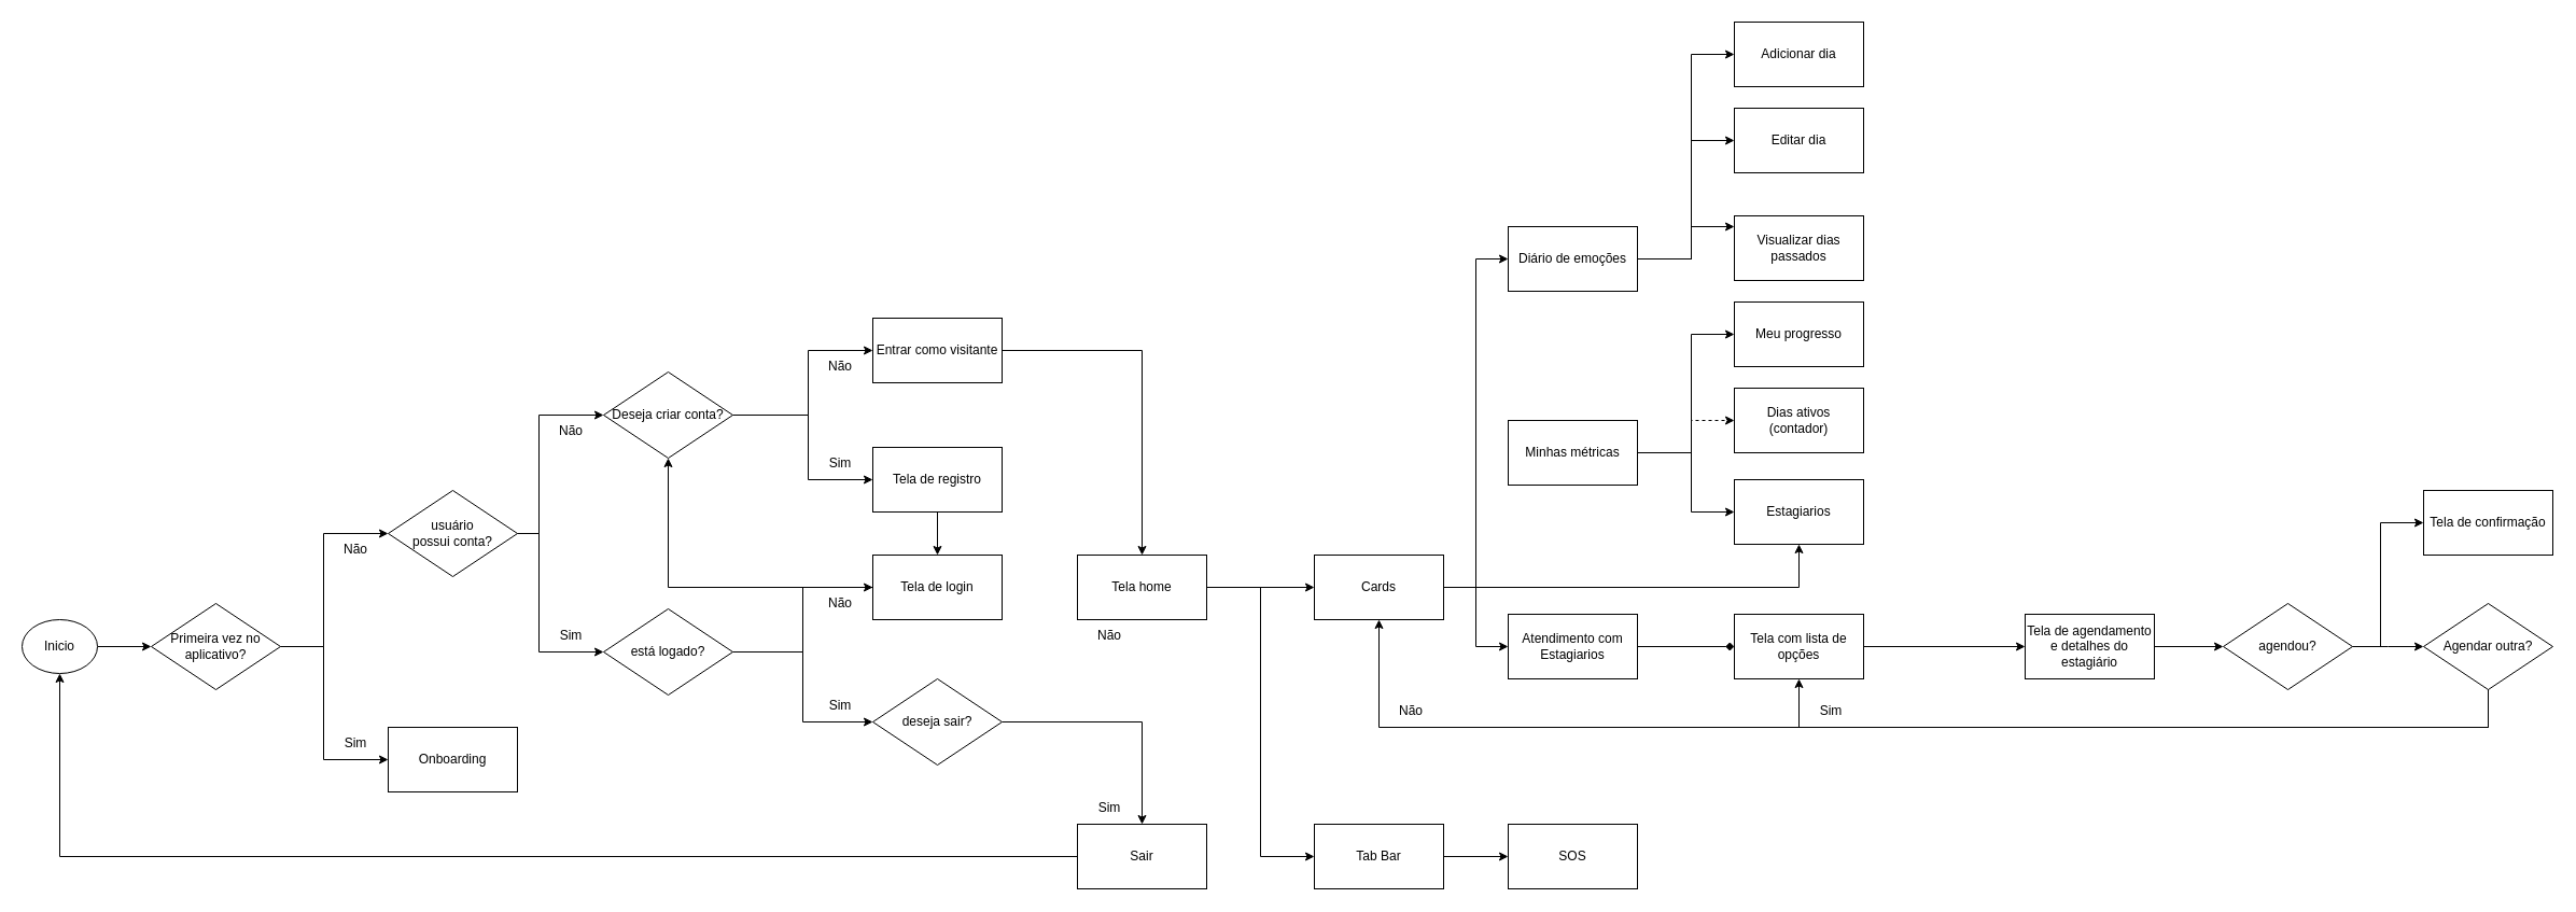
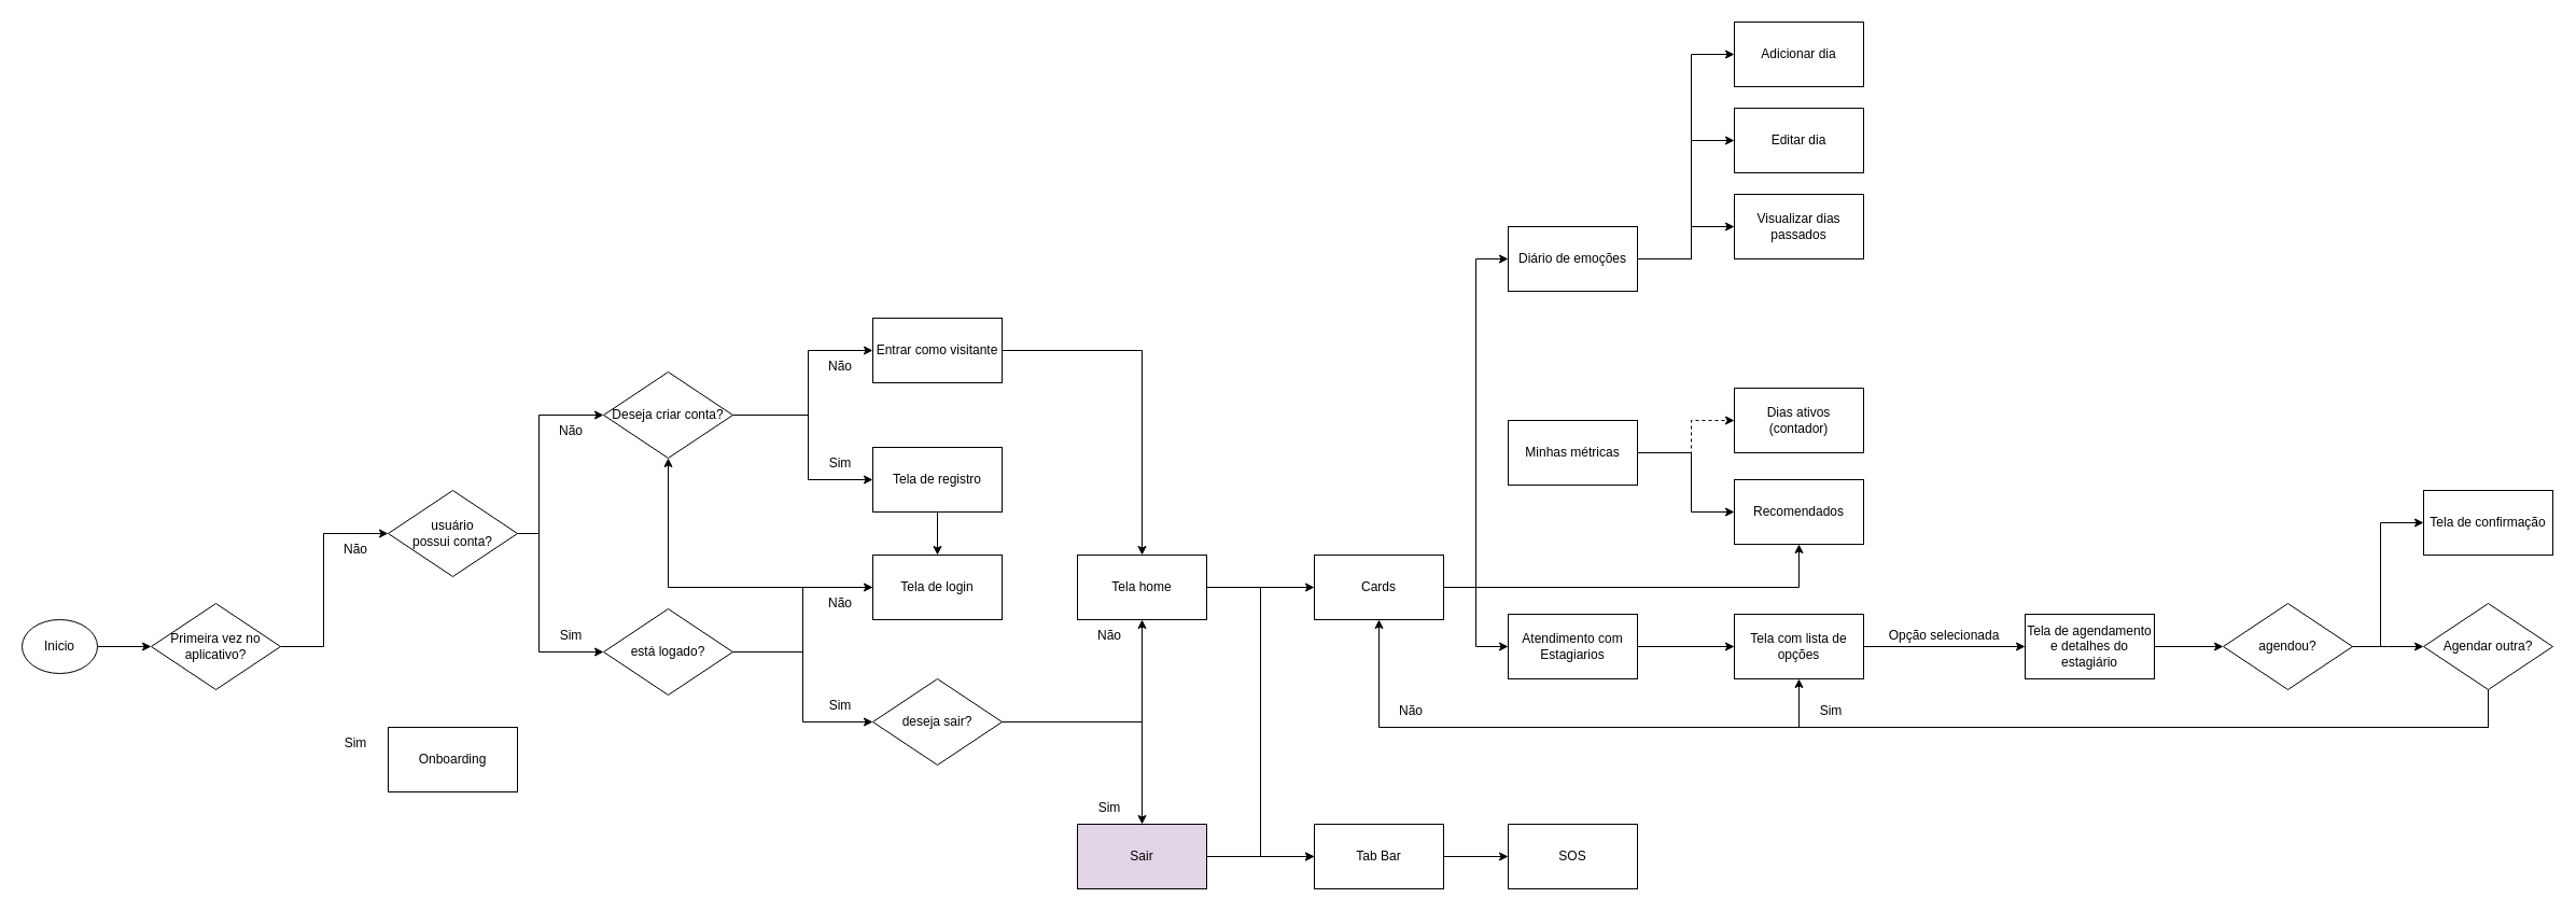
- <mxCell id="55" value="Visualizar dias passados" style="rounded=0;whiteSpace=wrap;html=1;" vertex="1" parent="1"><mxGeometry x="1610" y="200" width="120" height="60" as="geometry" /></mxCell>
+ <mxCell id="55" value="Visualizar dias passados" style="rounded=0;whiteSpace=wrap;html=1;" vertex="1" parent="1"><mxGeometry x="1610" y="180" width="120" height="60" as="geometry" /></mxCell>
- <mxCell id="58" value="Meu progresso" style="rounded=0;whiteSpace=wrap;html=1;" vertex="1" parent="1"><mxGeometry x="1610" y="280" width="120" height="60" as="geometry" /></mxCell>
- <mxCell id="52" style="edgeStyle=orthogonalEdgeStyle;rounded=0;orthogonalLoop=1;jettySize=auto;html=1;entryX=0;entryY=0.5;entryDx=0;entryDy=0;" edge="1" parent="1" source="53" target="58"><mxGeometry relative="1" as="geometry"><Array as="points"><mxPoint x="1570" y="420" /><mxPoint x="1570" y="310" /></Array></mxGeometry></mxCell>
- <mxCell id="59" value="Estagiarios" style="rounded=0;whiteSpace=wrap;html=1;" vertex="1" parent="1"><mxGeometry x="1610" y="445" width="120" height="60" as="geometry" /></mxCell>
+ <mxCell id="59" value="Recomendados" style="rounded=0;whiteSpace=wrap;html=1;" vertex="1" parent="1"><mxGeometry x="1610" y="445" width="120" height="60" as="geometry" /></mxCell>
+ <mxCell id="65" value="Opção selecionada" style="text;html=1;strokeColor=none;fillColor=none;align=center;verticalAlign=middle;whiteSpace=wrap;rounded=0;" vertex="1" parent="1"><mxGeometry x="1750" y="575" width="110" height="30" as="geometry" /></mxCell>
- <mxCell id="48" style="edgeStyle=orthogonalEdgeStyle;rounded=0;orthogonalLoop=1;jettySize=auto;html=1;entryX=0;entryY=0.5;entryDx=0;entryDy=0;endArrow=diamond;" edge="1" parent="1" source="49" target="62"><mxGeometry relative="1" as="geometry" /></mxCell>
+ <mxCell id="48" style="edgeStyle=orthogonalEdgeStyle;rounded=0;orthogonalLoop=1;jettySize=auto;html=1;entryX=0;entryY=0.5;entryDx=0;entryDy=0;" edge="1" parent="1" source="49" target="62"><mxGeometry relative="1" as="geometry" /></mxCell>
+ <mxCell id="29" style="edgeStyle=orthogonalEdgeStyle;rounded=0;orthogonalLoop=1;jettySize=auto;html=1;entryX=0.5;entryY=1;entryDx=0;entryDy=0;" parent="1" source="31" target="22" edge="1"><mxGeometry relative="1" as="geometry" /></mxCell>
- <mxCell id="36" style="edgeStyle=orthogonalEdgeStyle;rounded=0;orthogonalLoop=1;jettySize=auto;html=1;entryX=0;entryY=0.5;entryDx=0;entryDy=0;" parent="1" source="37" target="38" edge="1"><mxGeometry relative="1" as="geometry"><Array as="points"><mxPoint x="300" y="600" /><mxPoint x="300" y="705" /></Array></mxGeometry></mxCell>
- <mxCell id="33" style="edgeStyle=orthogonalEdgeStyle;rounded=0;orthogonalLoop=1;jettySize=auto;html=1;entryX=0.5;entryY=1;entryDx=0;entryDy=0;" parent="1" source="34" target="3" edge="1"><mxGeometry relative="1" as="geometry"><mxPoint x="220" y="655" as="targetPoint" /></mxGeometry></mxCell>
+ <mxCell id="33" style="edgeStyle=orthogonalEdgeStyle;rounded=0;orthogonalLoop=1;jettySize=auto;html=1;" parent="1" source="34" target="43" edge="1"><mxGeometry relative="1" as="geometry"><mxPoint x="220" y="655" as="targetPoint" /></mxGeometry></mxCell>
- <mxCell id="34" value="Sair" style="rounded=0;whiteSpace=wrap;html=1;" parent="1" vertex="1"><mxGeometry x="1000" y="765" width="120" height="60" as="geometry" /></mxCell>
+ <mxCell id="34" value="Sair" style="rounded=0;whiteSpace=wrap;html=1;fillColor=#e1d5e7;" parent="1" vertex="1"><mxGeometry x="1000" y="765" width="120" height="60" as="geometry" /></mxCell>
